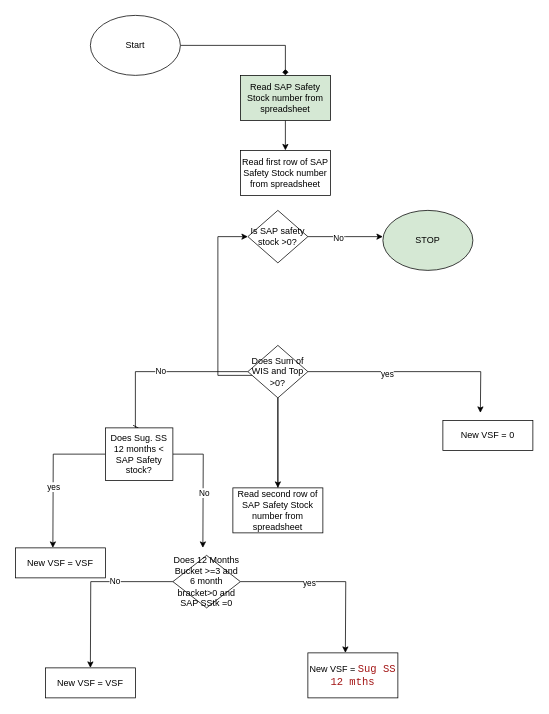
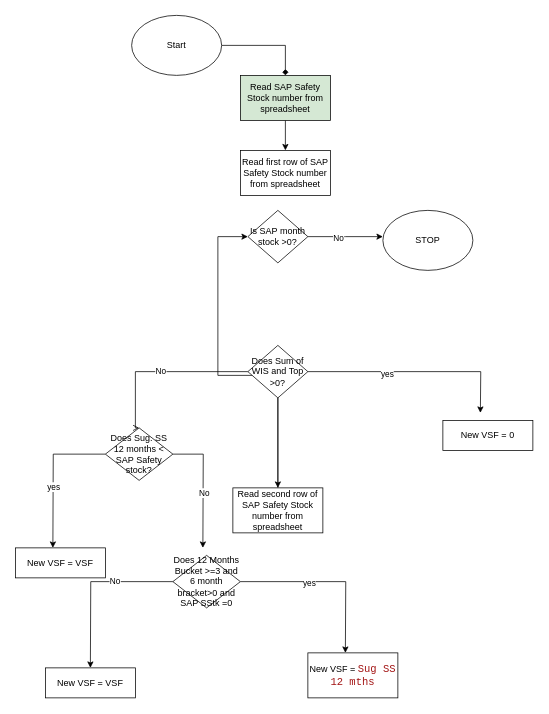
- <mxCell id="3" value="Start" style="ellipse;whiteSpace=wrap;html=1;" vertex="1" parent="1"><mxGeometry x="120" y="20" width="120" height="80" as="geometry" /></mxCell>
+ <mxCell id="3" value="Start" style="ellipse;whiteSpace=wrap;html=1;" vertex="1" parent="1"><mxGeometry x="175" y="20" width="120" height="80" as="geometry" /></mxCell>
- <mxCell id="9" value="Is SAP safety stock &amp;gt;0?" style="rhombus;whiteSpace=wrap;html=1;" vertex="1" parent="1"><mxGeometry x="330" y="280" width="80" height="70" as="geometry" /></mxCell>
+ <mxCell id="9" value="Is SAP month stock &amp;gt;0?" style="rhombus;whiteSpace=wrap;html=1;" vertex="1" parent="1"><mxGeometry x="330" y="280" width="80" height="70" as="geometry" /></mxCell>
- <mxCell id="32" value="STOP" style="ellipse;whiteSpace=wrap;html=1;fillColor=#d5e8d4;" vertex="1" parent="1"><mxGeometry x="510" y="280" width="120" height="80" as="geometry" /></mxCell>
+ <mxCell id="32" value="STOP" style="ellipse;whiteSpace=wrap;html=1;" vertex="1" parent="1"><mxGeometry x="510" y="280" width="120" height="80" as="geometry" /></mxCell>
- <mxCell id="23" value="Does Sug. SS 12 months &amp;lt; SAP Safety stock?" style="whiteSpace=wrap;html=1;rounded=0;" vertex="1" parent="1"><mxGeometry x="140" y="570" width="90" height="70" as="geometry" /></mxCell>
+ <mxCell id="23" value="Does Sug. SS 12 months &amp;lt; SAP Safety stock?" style="rhombus;whiteSpace=wrap;html=1;" vertex="1" parent="1"><mxGeometry x="140" y="570" width="90" height="70" as="geometry" /></mxCell>
